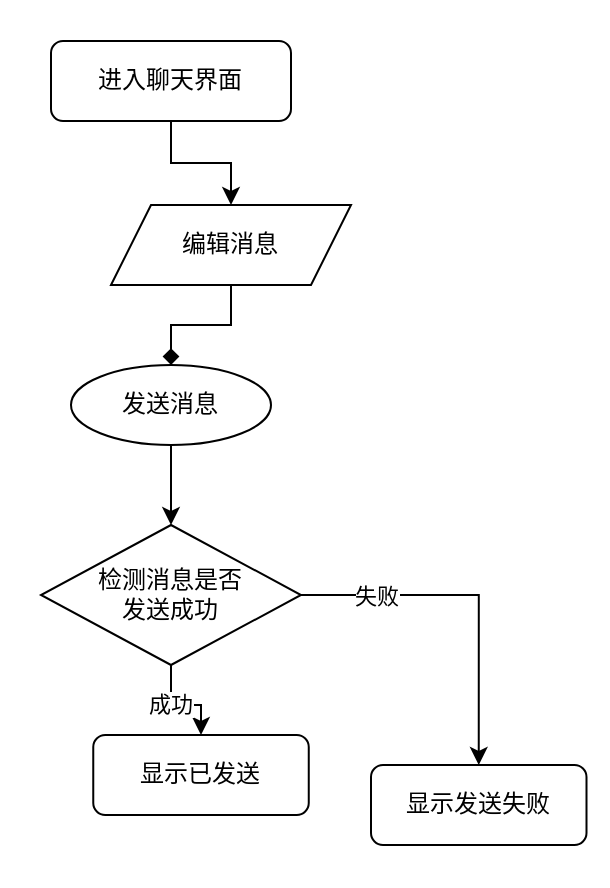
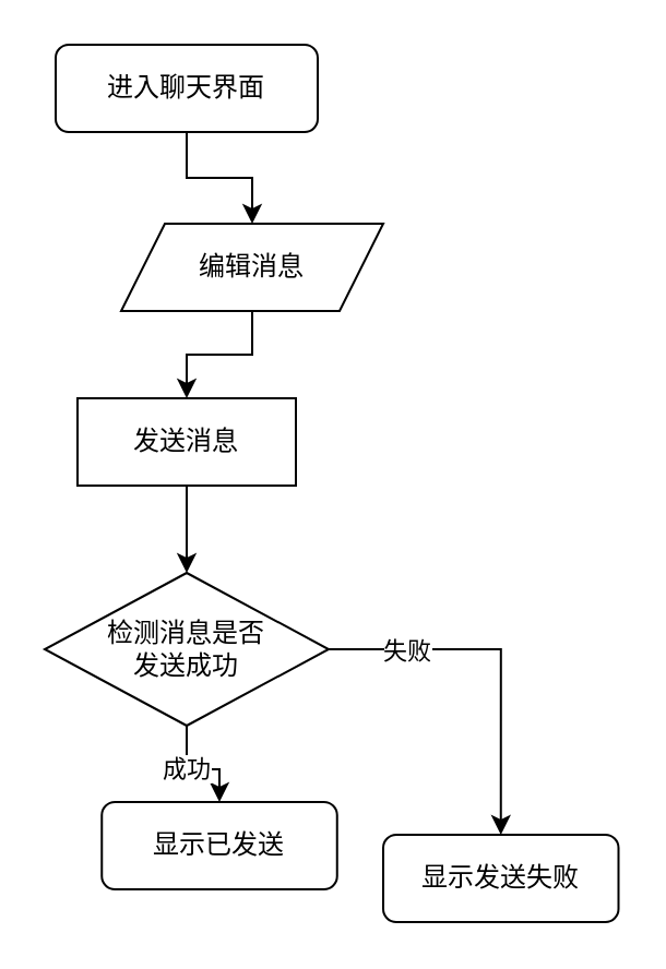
- <mxCell id="5" style="edgeStyle=orthogonalEdgeStyle;rounded=0;orthogonalLoop=1;jettySize=auto;html=1;entryX=0.5;entryY=0;entryDx=0;entryDy=0;endArrow=diamond;" edge="1" parent="1" source="6" target="8"><mxGeometry relative="1" as="geometry" /></mxCell>
+ <mxCell id="5" style="edgeStyle=orthogonalEdgeStyle;rounded=0;orthogonalLoop=1;jettySize=auto;html=1;entryX=0.5;entryY=0;entryDx=0;entryDy=0;" edge="1" parent="1" source="6" target="8"><mxGeometry relative="1" as="geometry" /></mxCell>
- <mxCell id="8" value="发送消息" style="ellipse;whiteSpace=wrap;html=1;" vertex="1" parent="1"><mxGeometry x="35" y="182" width="100" height="40" as="geometry" /></mxCell>
+ <mxCell id="8" value="发送消息" style="rounded=0;whiteSpace=wrap;html=1;" vertex="1" parent="1"><mxGeometry x="35" y="182" width="100" height="40" as="geometry" /></mxCell>
- <mxCell id="13" value="显示发送失败" style="rounded=1;whiteSpace=wrap;html=1;" vertex="1" parent="1"><mxGeometry x="185" y="382" width="107.75" height="40" as="geometry" /></mxCell>
+ <mxCell id="13" value="显示发送失败" style="rounded=1;whiteSpace=wrap;html=1;" vertex="1" parent="1"><mxGeometry x="175" y="382" width="107.75" height="40" as="geometry" /></mxCell>
